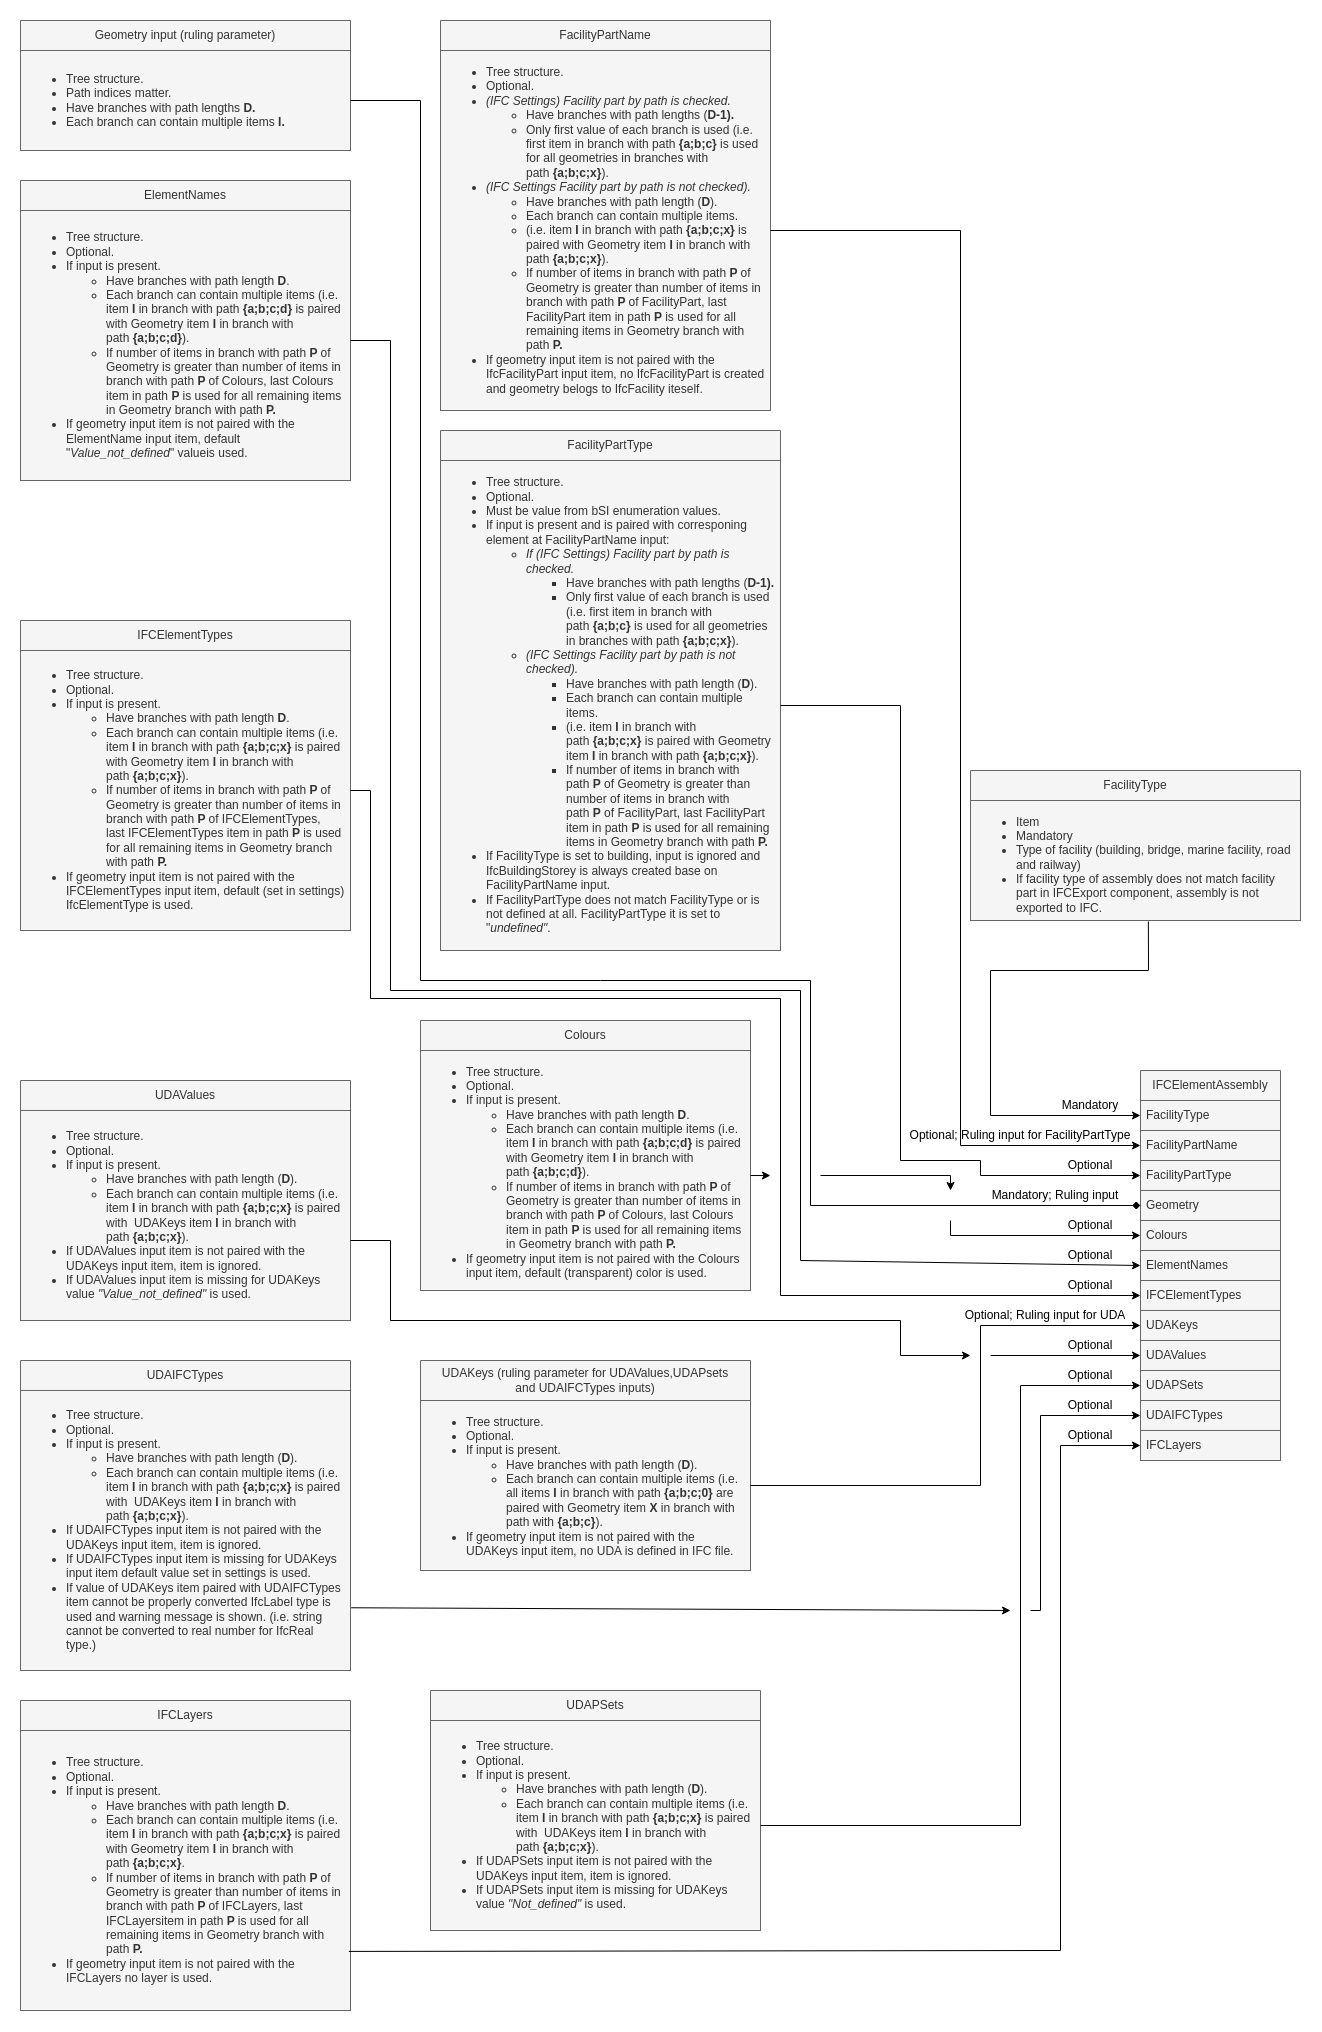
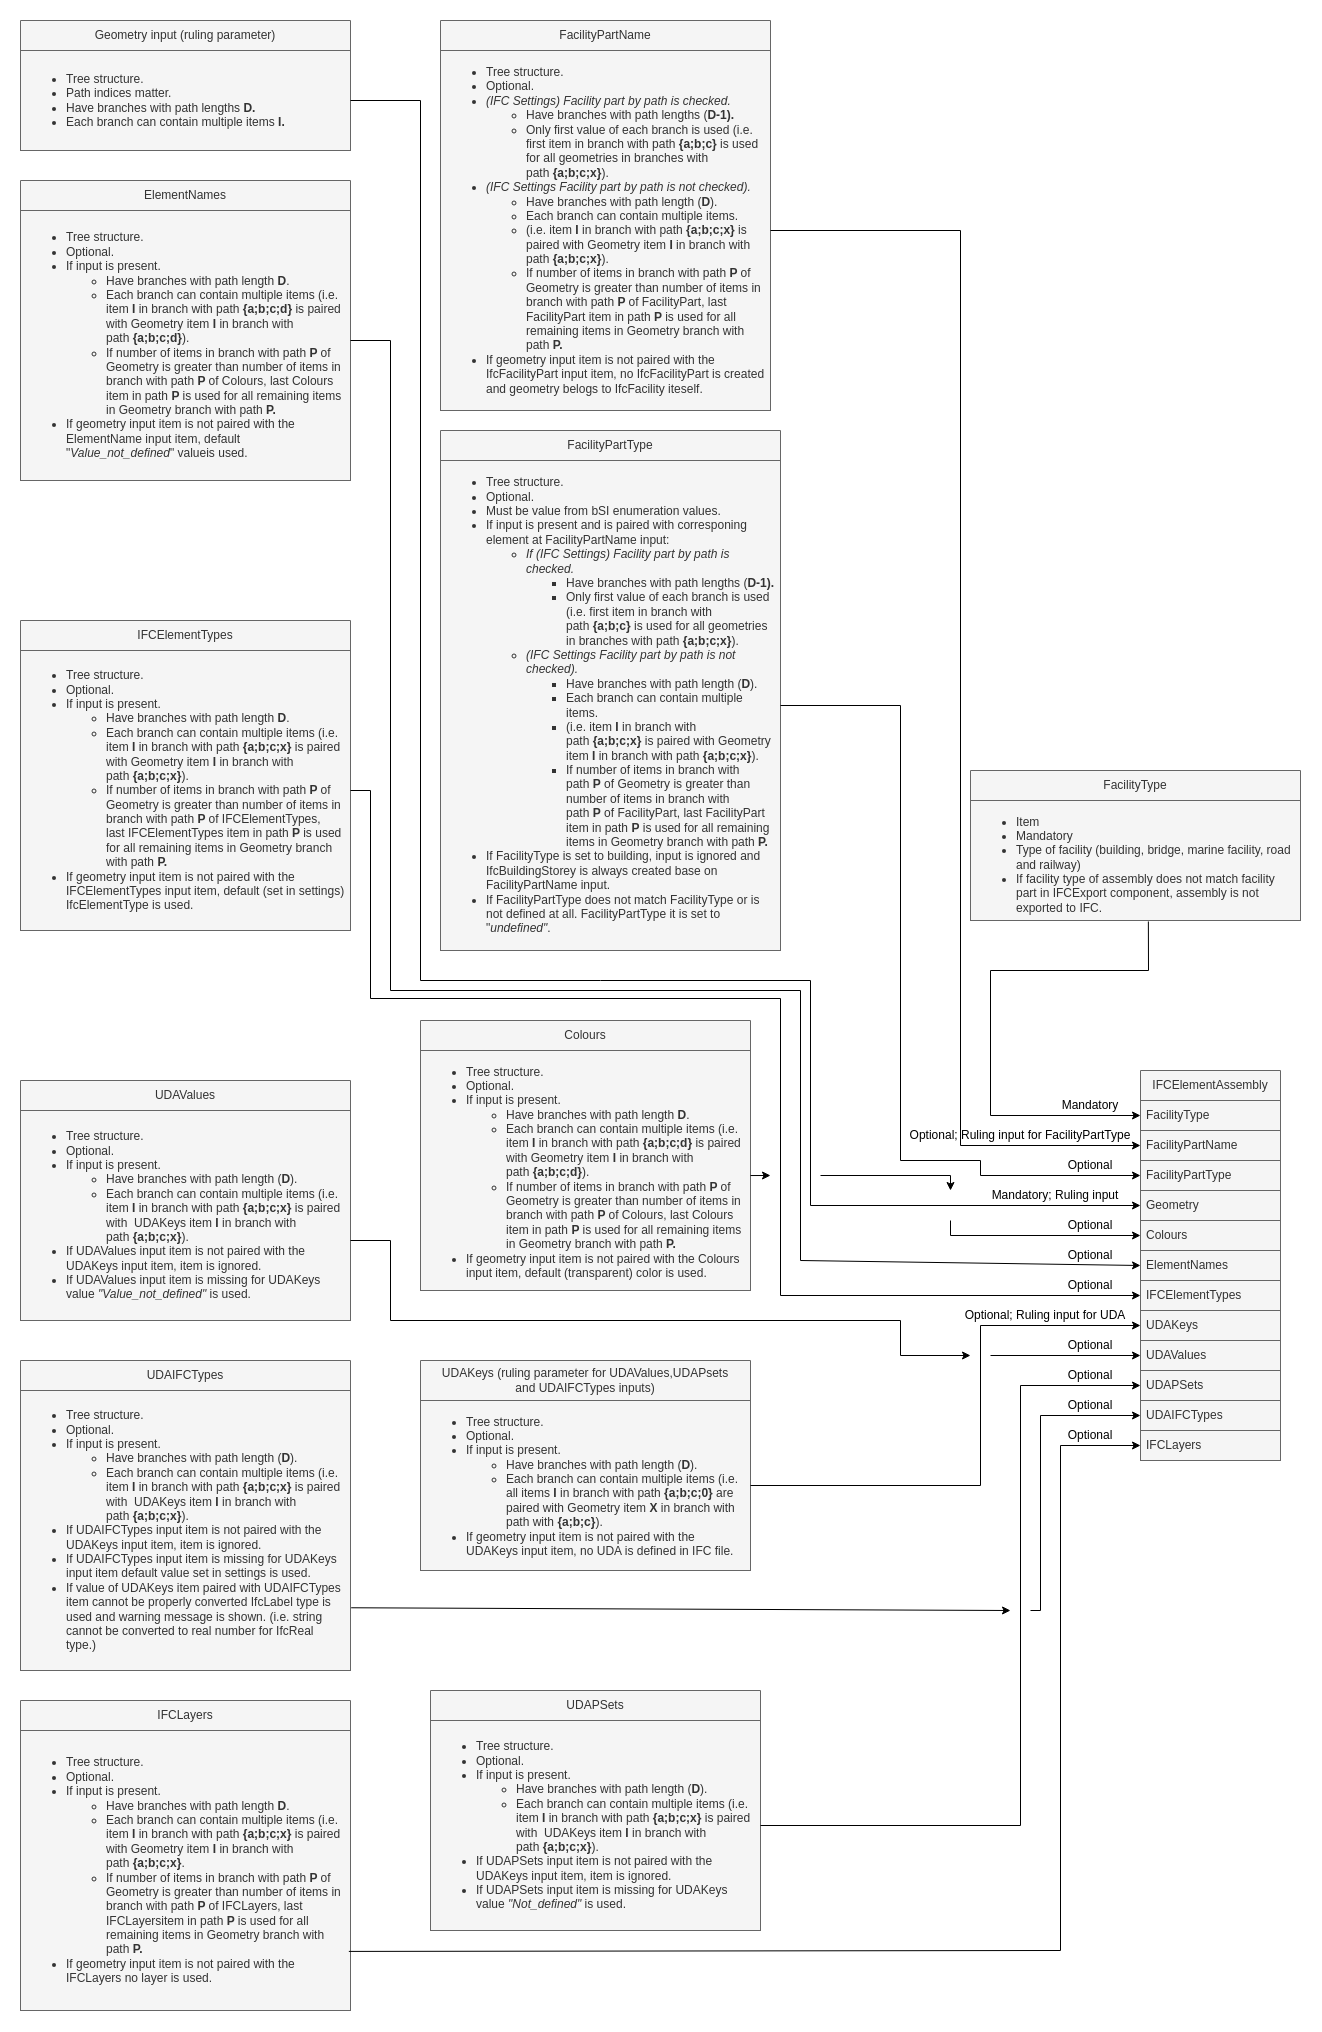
- <mxCell id="23" style="edgeStyle=none;rounded=0;orthogonalLoop=1;jettySize=auto;html=1;entryX=0;entryY=0.5;entryDx=0;entryDy=0;exitX=1;exitY=0.5;exitDx=0;exitDy=0;strokeColor=#000000;endArrow=diamond;" parent="1" source="18" target="6" edge="1"><mxGeometry relative="1" as="geometry"><Array as="points"><mxPoint x="420" y="100" /><mxPoint x="420" y="980" /><mxPoint x="600" y="980" /><mxPoint x="810" y="980" /><mxPoint x="810" y="1205" /></Array></mxGeometry></mxCell>
+ <mxCell id="23" style="edgeStyle=none;rounded=0;orthogonalLoop=1;jettySize=auto;html=1;entryX=0;entryY=0.5;entryDx=0;entryDy=0;exitX=1;exitY=0.5;exitDx=0;exitDy=0;strokeColor=#000000;" parent="1" source="18" target="6" edge="1"><mxGeometry relative="1" as="geometry"><Array as="points"><mxPoint x="420" y="100" /><mxPoint x="420" y="980" /><mxPoint x="600" y="980" /><mxPoint x="810" y="980" /><mxPoint x="810" y="1205" /></Array></mxGeometry></mxCell>
